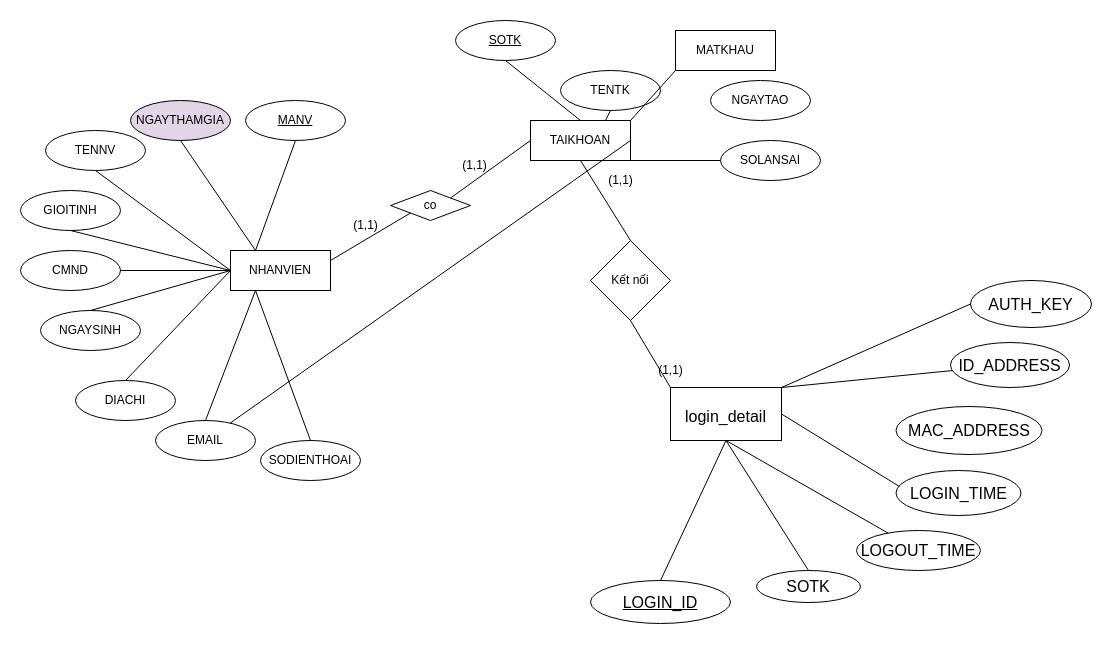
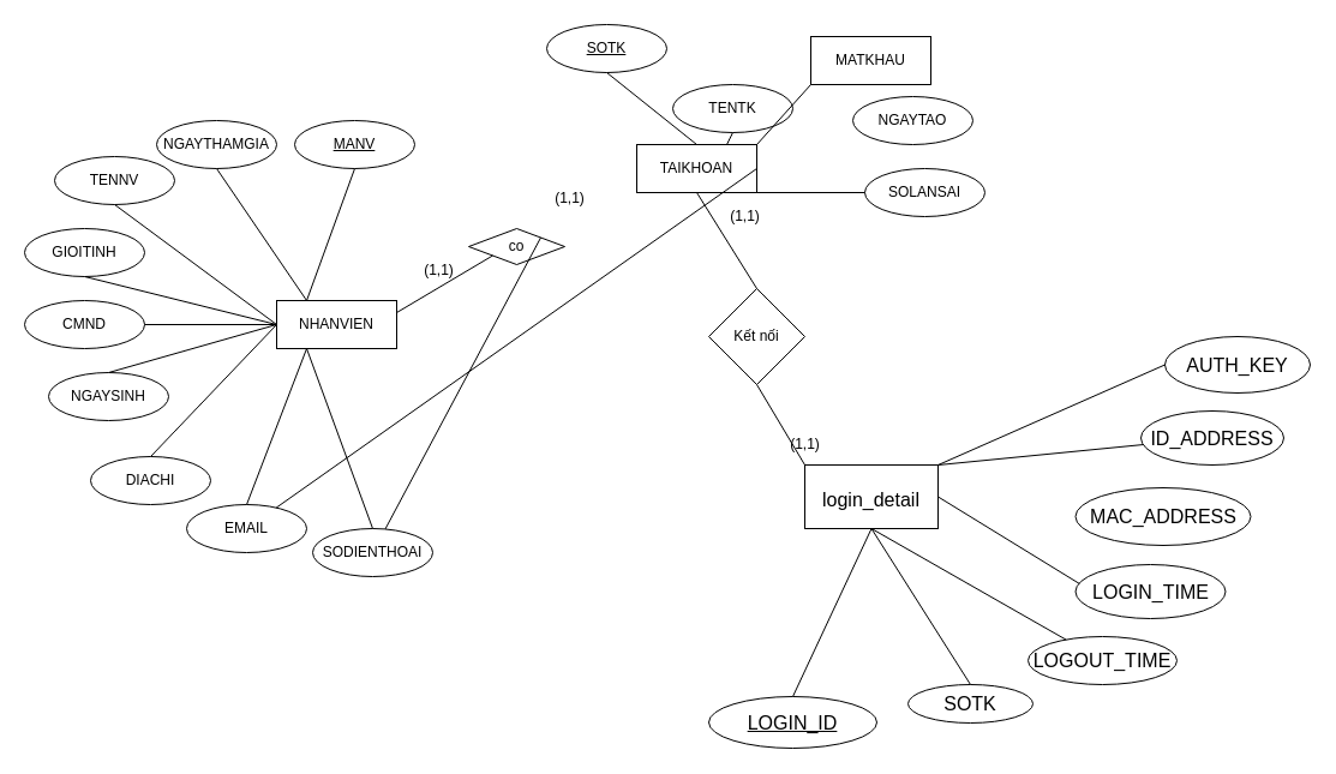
- <mxCell id="11" value="NGAYTHAMGIA" style="ellipse;whiteSpace=wrap;html=1;align=center;fillColor=#e1d5e7;" parent="1" vertex="1"><mxGeometry x="130" y="100" width="100" height="40" as="geometry" /></mxCell>
+ <mxCell id="11" value="NGAYTHAMGIA" style="ellipse;whiteSpace=wrap;html=1;align=center;" parent="1" vertex="1"><mxGeometry x="130" y="100" width="100" height="40" as="geometry" /></mxCell>
- <mxCell id="34" value="" style="endArrow=none;html=1;rounded=0;strokeColor=#000000;exitX=1;exitY=0;exitDx=0;exitDy=0;entryX=0;entryY=0.5;entryDx=0;entryDy=0;" parent="1" source="32" target="21" edge="1"><mxGeometry relative="1" as="geometry"><mxPoint x="420" y="240" as="sourcePoint" /><mxPoint x="580" y="240" as="targetPoint" /></mxGeometry></mxCell>
+ <mxCell id="34" value="" style="endArrow=none;html=1;rounded=0;strokeColor=#000000;exitX=1;exitY=0;exitDx=0;exitDy=0;" parent="1" source="32" target="8" edge="1"><mxGeometry relative="1" as="geometry"><mxPoint x="420" y="240" as="sourcePoint" /><mxPoint x="580" y="240" as="targetPoint" /></mxGeometry></mxCell>
